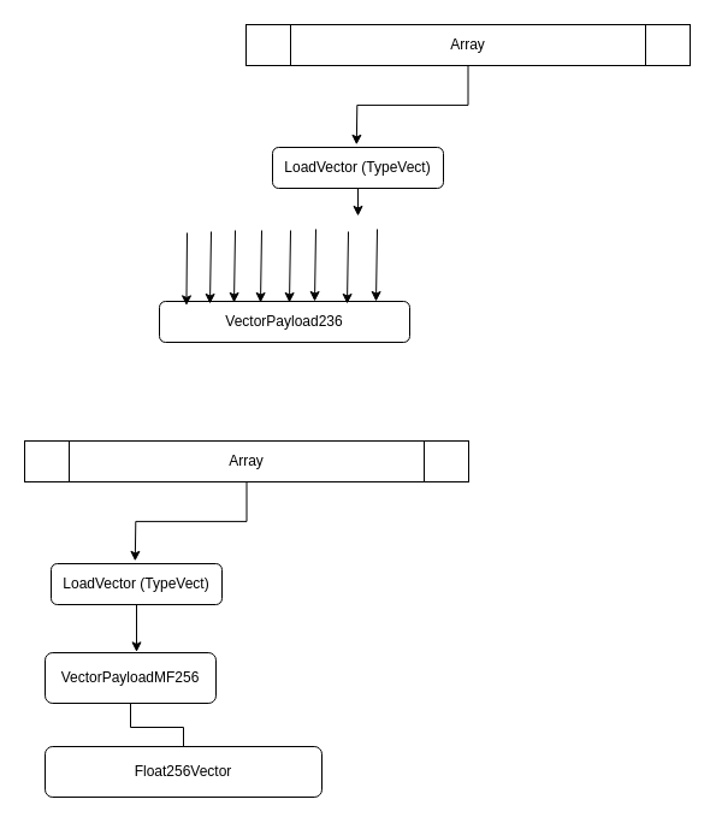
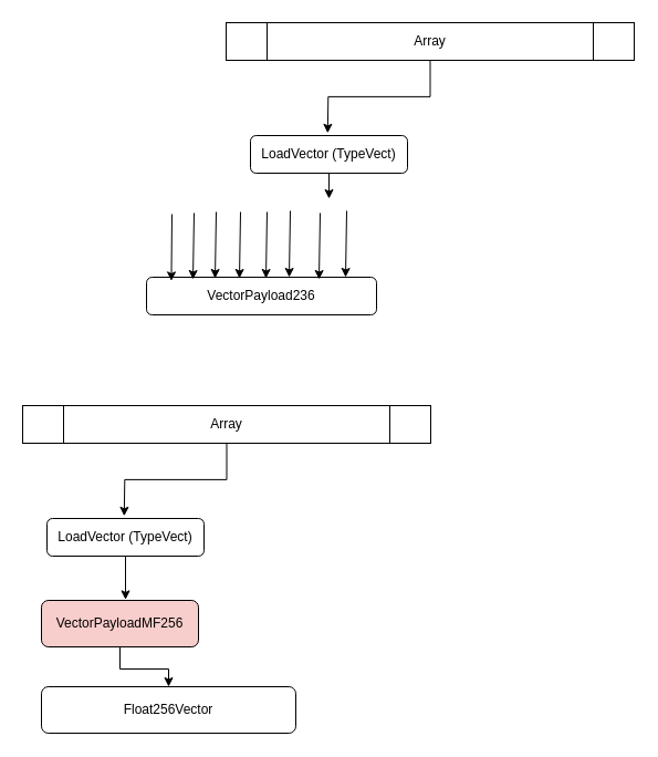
- <mxCell id="20" value="VectorPayloadMF256" style="rounded=1;whiteSpace=wrap;html=1;" vertex="1" parent="1"><mxGeometry x="37" y="542" width="142" height="42" as="geometry" /></mxCell>
+ <mxCell id="20" value="VectorPayloadMF256" style="rounded=1;whiteSpace=wrap;html=1;fillColor=#f8cecc;" vertex="1" parent="1"><mxGeometry x="37" y="542" width="142" height="42" as="geometry" /></mxCell>
- <mxCell id="19" style="edgeStyle=orthogonalEdgeStyle;rounded=0;orthogonalLoop=1;jettySize=auto;html=1;exitX=0.5;exitY=1;exitDx=0;exitDy=0;entryX=0.5;entryY=0;entryDx=0;entryDy=0;endArrow=none;" edge="1" parent="1" source="20" target="21"><mxGeometry relative="1" as="geometry" /></mxCell>
+ <mxCell id="19" style="edgeStyle=orthogonalEdgeStyle;rounded=0;orthogonalLoop=1;jettySize=auto;html=1;exitX=0.5;exitY=1;exitDx=0;exitDy=0;entryX=0.5;entryY=0;entryDx=0;entryDy=0;" edge="1" parent="1" source="20" target="21"><mxGeometry relative="1" as="geometry" /></mxCell>
